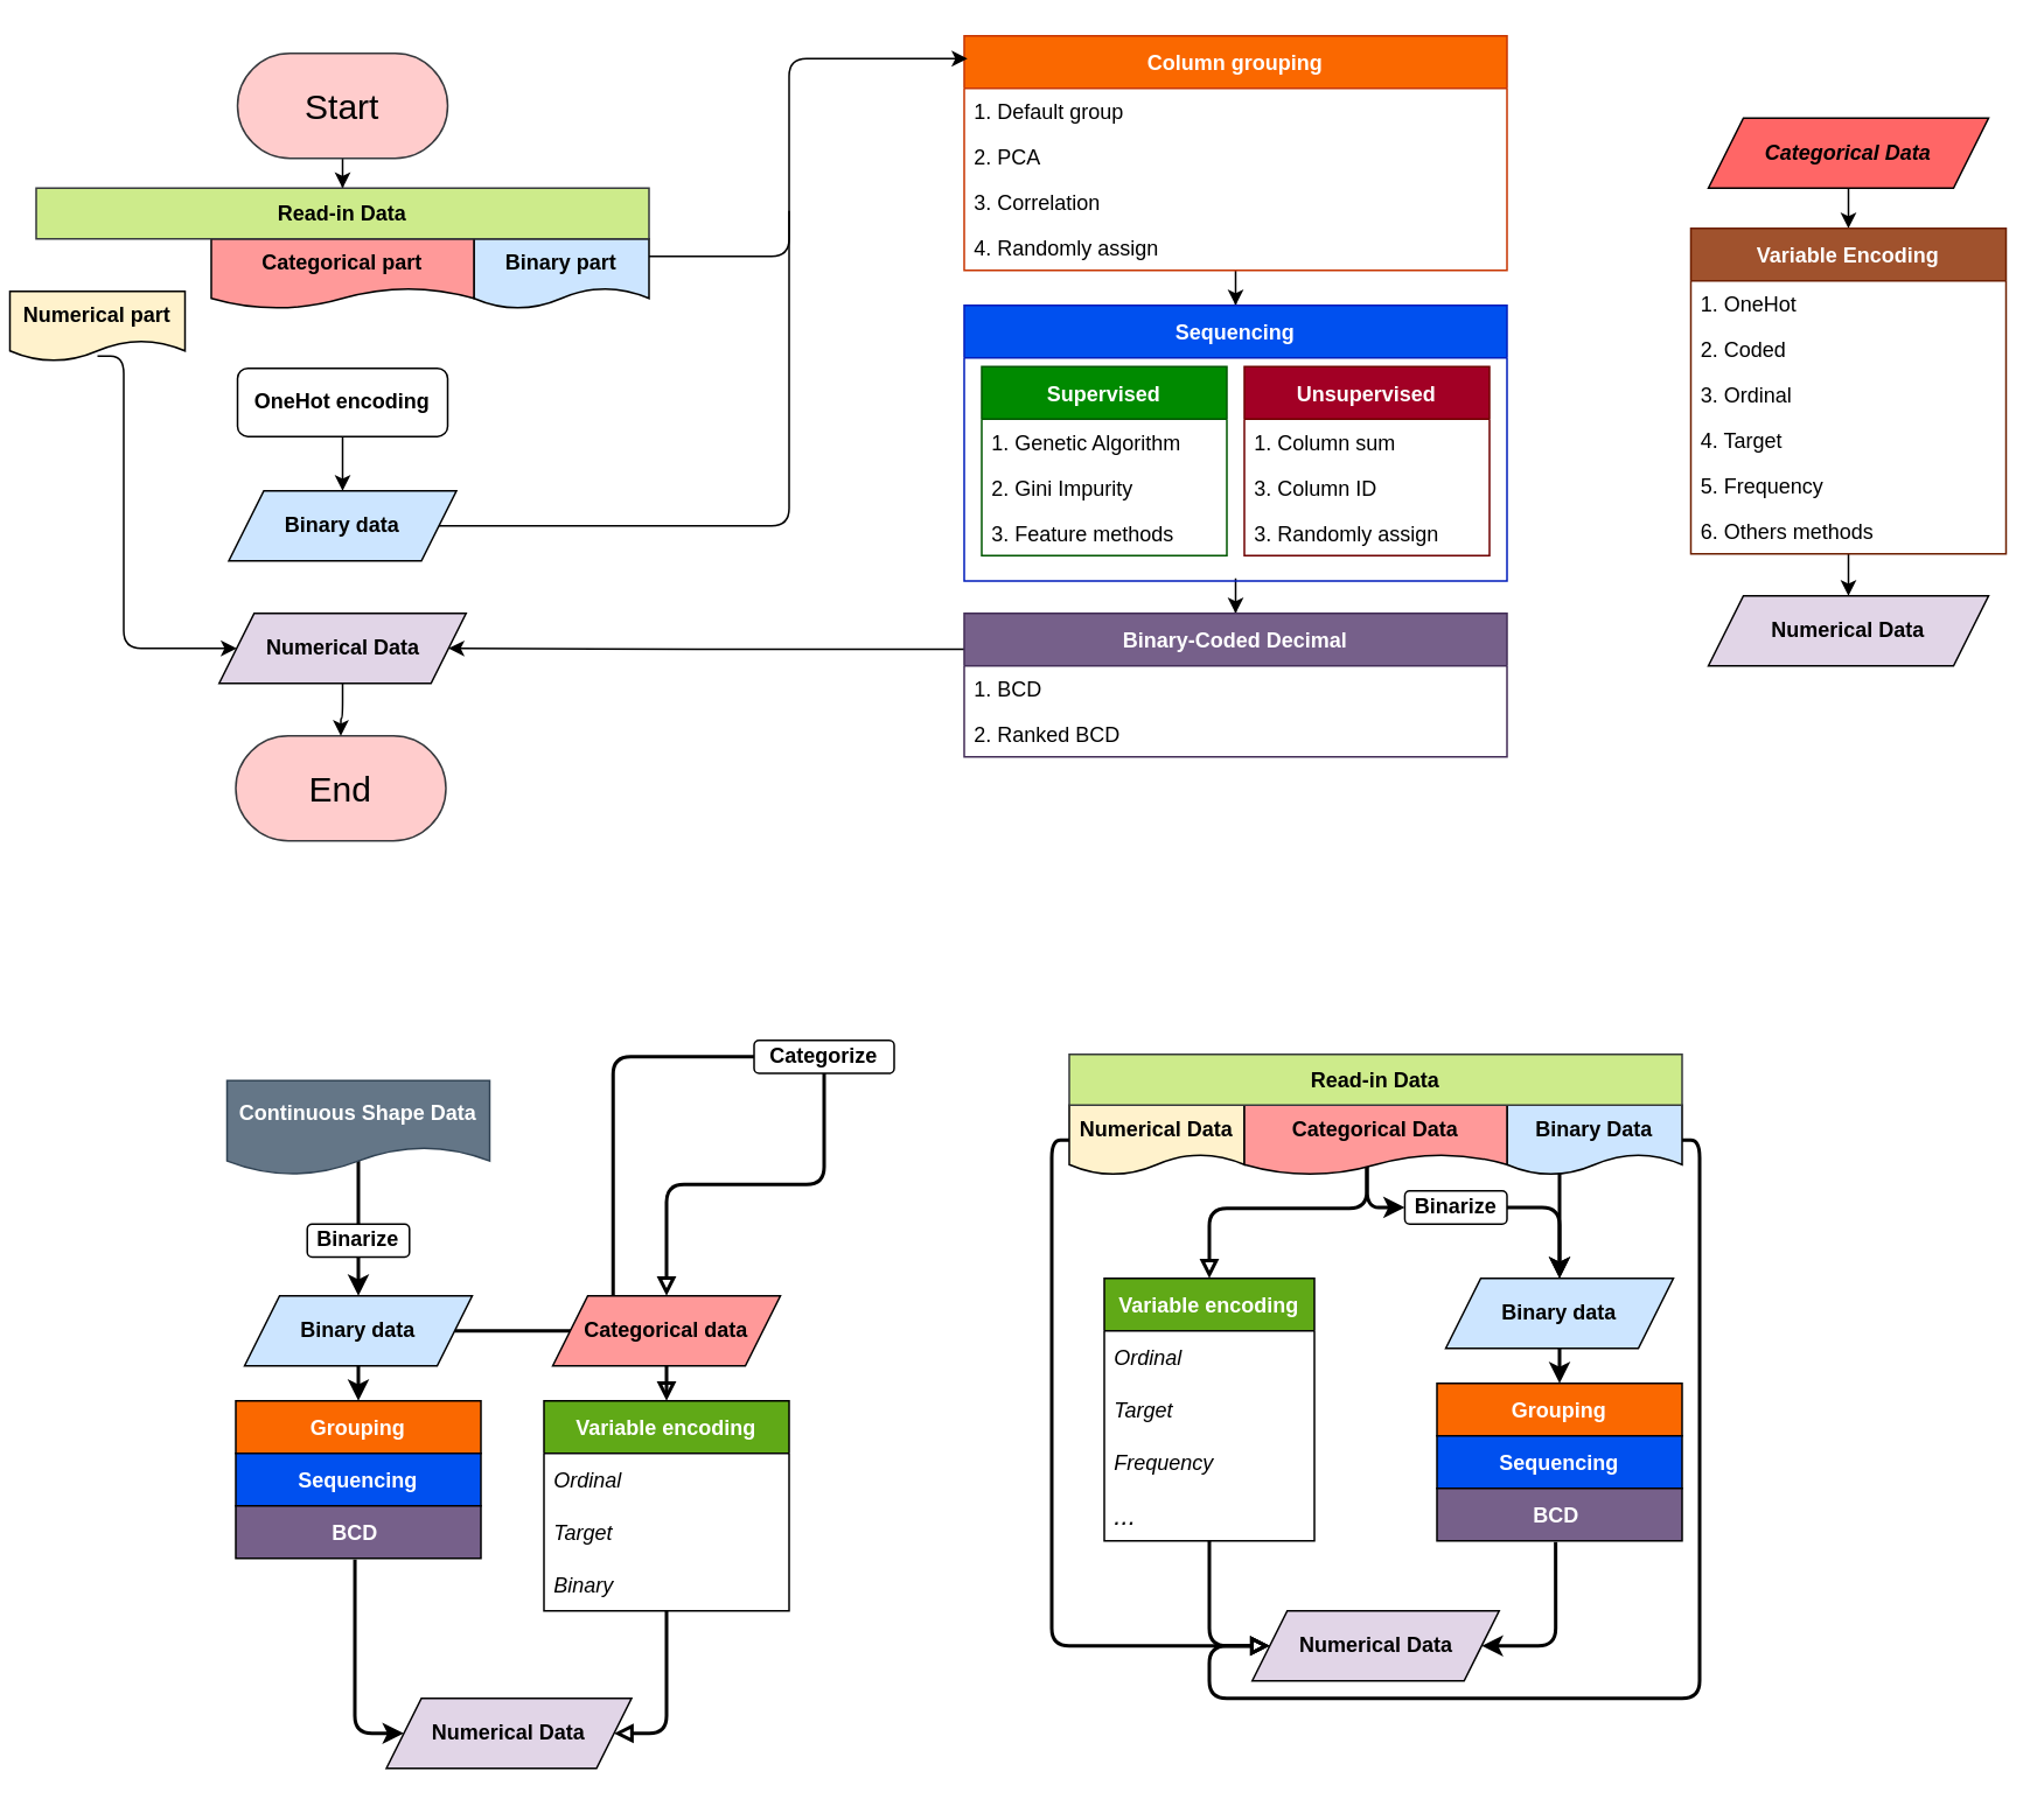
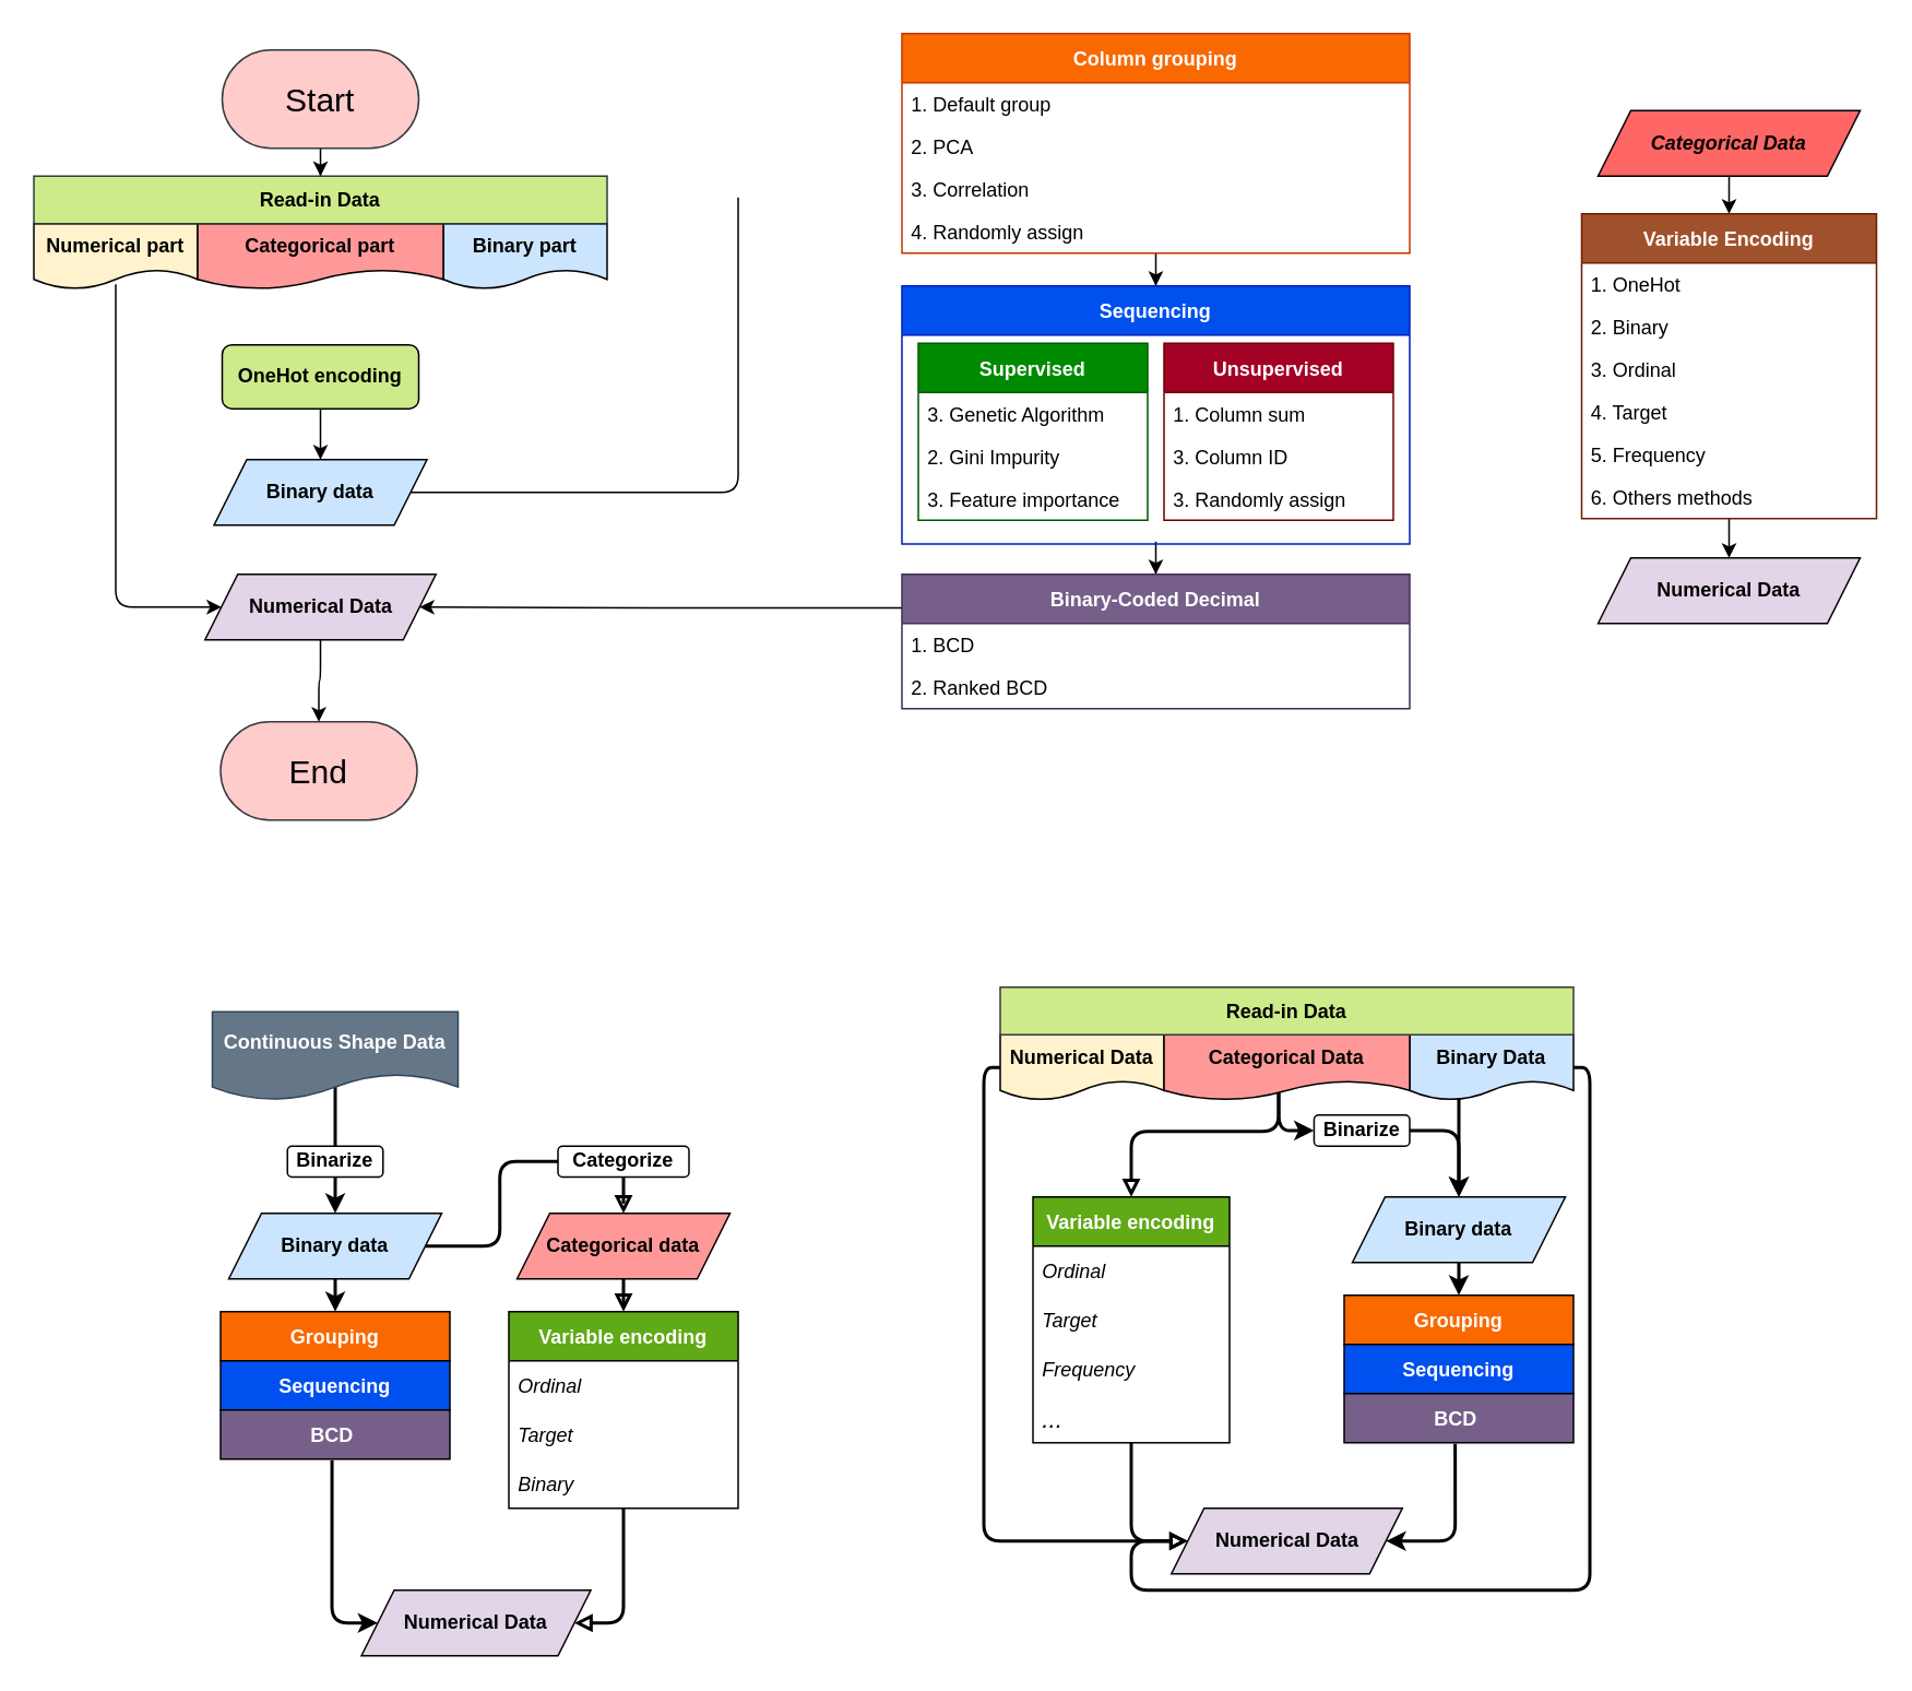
- <mxCell id="33" style="edgeStyle=orthogonalEdgeStyle;rounded=1;orthogonalLoop=1;jettySize=auto;html=1;entryX=0.006;entryY=0.097;entryDx=0;entryDy=0;entryPerimeter=0;endArrow=classic;endFill=1;exitX=1;exitY=0.25;exitDx=0;exitDy=0;" parent="1" source="34" target="8" edge="1"><mxGeometry relative="1" as="geometry"><Array as="points"><mxPoint x="450" y="146" /><mxPoint x="450" y="33" /></Array></mxGeometry></mxCell>
- <mxCell id="32" value="&lt;b&gt;Numerical part&lt;/b&gt;" style="shape=document;whiteSpace=wrap;html=1;boundedLbl=1;fontFamily=Helvetica;fontSize=12;fontColor=default;align=center;strokeColor=#000000;fillColor=#fff2cc;" parent="1" vertex="1"><mxGeometry x="5" y="166" width="100" height="40" as="geometry" /></mxCell>
+ <mxCell id="32" value="&lt;b&gt;Numerical part&lt;/b&gt;" style="shape=document;whiteSpace=wrap;html=1;boundedLbl=1;fontFamily=Helvetica;fontSize=12;fontColor=default;align=center;strokeColor=#000000;fillColor=#fff2cc;" parent="1" vertex="1"><mxGeometry x="20" y="136" width="100" height="40" as="geometry" /></mxCell>
- <mxCell id="40" value="2. Coded" style="text;strokeColor=none;fillColor=none;align=left;verticalAlign=top;spacingLeft=4;spacingRight=4;overflow=hidden;rotatable=0;points=[[0,0.5],[1,0.5]];portConstraint=eastwest;" parent="38" vertex="1"><mxGeometry y="56" width="180" height="26" as="geometry" /></mxCell>
+ <mxCell id="40" value="2. Binary" style="text;strokeColor=none;fillColor=none;align=left;verticalAlign=top;spacingLeft=4;spacingRight=4;overflow=hidden;rotatable=0;points=[[0,0.5],[1,0.5]];portConstraint=eastwest;" parent="38" vertex="1"><mxGeometry y="56" width="180" height="26" as="geometry" /></mxCell>
- <mxCell id="36" value="OneHot encoding" style="rounded=1;whiteSpace=wrap;html=1;fontSize=12;glass=0;strokeWidth=1;shadow=0;fontStyle=1" parent="1" vertex="1"><mxGeometry x="135" y="210" width="120" height="38.94" as="geometry" /></mxCell>
+ <mxCell id="36" value="OneHot encoding" style="rounded=1;whiteSpace=wrap;html=1;fontSize=12;glass=0;strokeWidth=1;shadow=0;fontStyle=1;fillColor=#cdeb8b;" parent="1" vertex="1"><mxGeometry x="135" y="210" width="120" height="38.94" as="geometry" /></mxCell>
- <mxCell id="18" value="1. Genetic Algorithm" style="text;strokeColor=none;fillColor=none;align=left;verticalAlign=top;spacingLeft=4;spacingRight=4;overflow=hidden;rotatable=0;points=[[0,0.5],[1,0.5]];portConstraint=eastwest;" parent="17" vertex="1"><mxGeometry y="30" width="140" height="26" as="geometry" /></mxCell>
+ <mxCell id="18" value="3. Genetic Algorithm" style="text;strokeColor=none;fillColor=none;align=left;verticalAlign=top;spacingLeft=4;spacingRight=4;overflow=hidden;rotatable=0;points=[[0,0.5],[1,0.5]];portConstraint=eastwest;" parent="17" vertex="1"><mxGeometry y="30" width="140" height="26" as="geometry" /></mxCell>
- <mxCell id="20" value="3. Feature methods" style="text;strokeColor=none;fillColor=none;align=left;verticalAlign=top;spacingLeft=4;spacingRight=4;overflow=hidden;rotatable=0;points=[[0,0.5],[1,0.5]];portConstraint=eastwest;" parent="17" vertex="1"><mxGeometry y="82" width="140" height="26" as="geometry" /></mxCell>
+ <mxCell id="20" value="3. Feature importance" style="text;strokeColor=none;fillColor=none;align=left;verticalAlign=top;spacingLeft=4;spacingRight=4;overflow=hidden;rotatable=0;points=[[0,0.5],[1,0.5]];portConstraint=eastwest;" parent="17" vertex="1"><mxGeometry y="82" width="140" height="26" as="geometry" /></mxCell>
- <mxCell id="2" value="End" style="rounded=1;whiteSpace=wrap;html=1;arcSize=50;fontSize=20;fillColor=#ffcccc;strokeColor=#36393d;fontStyle=0" parent="1" vertex="1"><mxGeometry x="134" y="420" width="120" height="60" as="geometry" /></mxCell>
+ <mxCell id="2" value="End" style="rounded=1;whiteSpace=wrap;html=1;arcSize=50;fontSize=20;fillColor=#ffcccc;strokeColor=#36393d;fontStyle=0" parent="1" vertex="1"><mxGeometry x="134" y="440" width="120" height="60" as="geometry" /></mxCell>
- <mxCell id="53" value="Categorize" style="rounded=1;whiteSpace=wrap;html=1;fontSize=12;glass=0;strokeWidth=1;shadow=0;fontStyle=1" parent="1" vertex="1"><mxGeometry x="430" y="593.94" width="80" height="18.94" as="geometry" /></mxCell>
+ <mxCell id="53" value="Categorize" style="rounded=1;whiteSpace=wrap;html=1;fontSize=12;glass=0;strokeWidth=1;shadow=0;fontStyle=1" parent="1" vertex="1"><mxGeometry x="340" y="698.94" width="80" height="18.94" as="geometry" /></mxCell>
